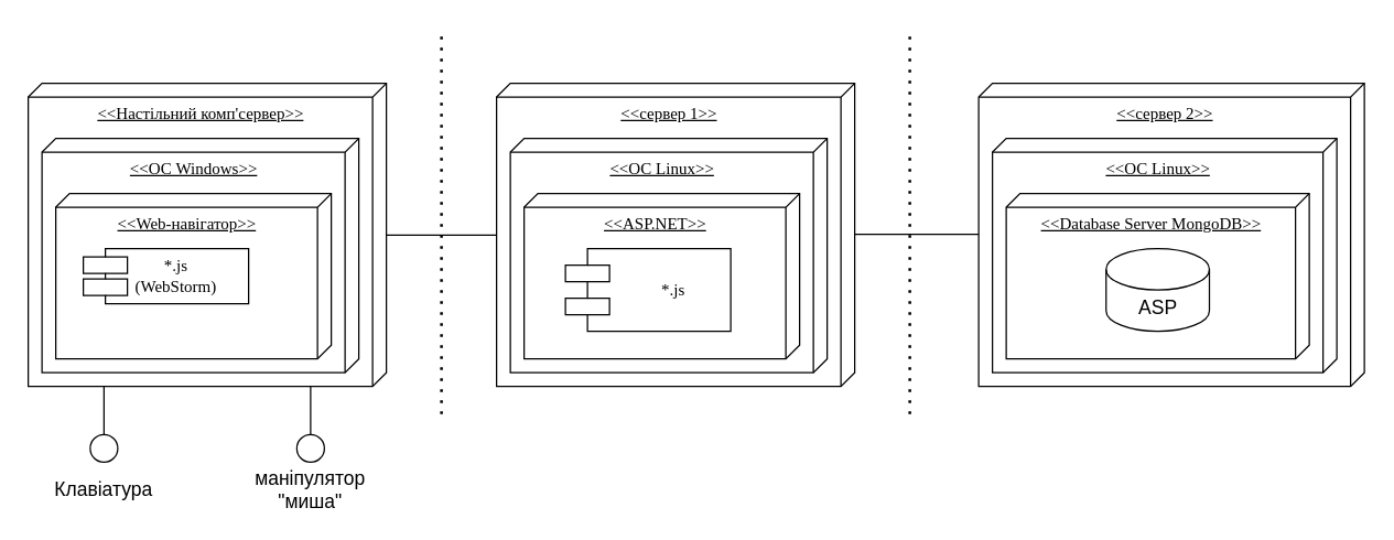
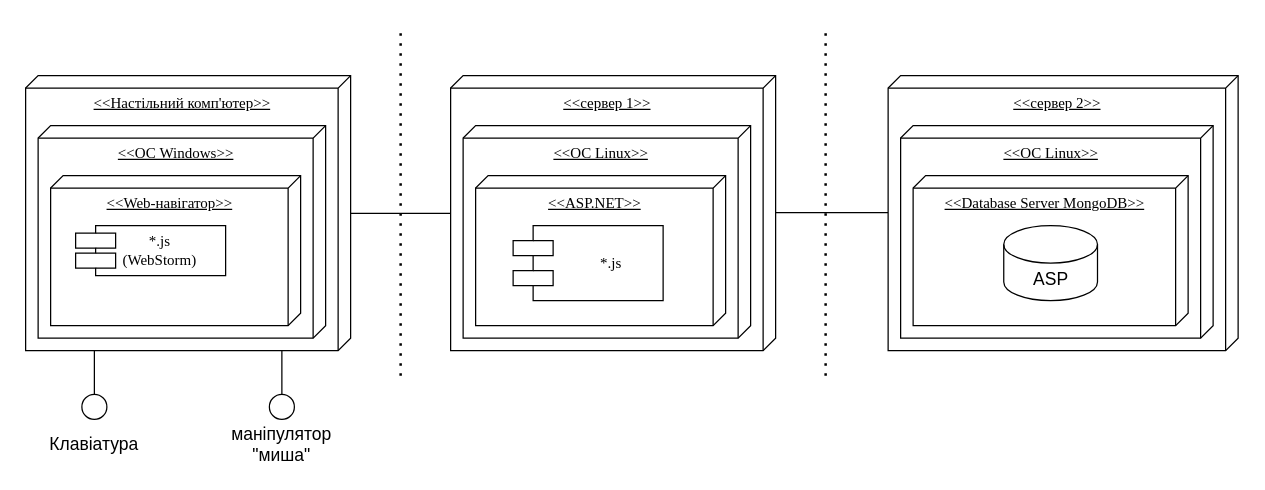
- <mxCell id="5" value="&amp;lt;&amp;lt;Настільний комп'сервер&amp;gt;&amp;gt;" style="verticalAlign=top;align=center;spacingTop=8;spacingLeft=2;spacingRight=12;shape=cube;size=10;direction=south;fontStyle=4;html=1;rounded=0;shadow=0;comic=0;labelBackgroundColor=none;strokeWidth=1;fontFamily=Verdana;fontSize=12" vertex="1" parent="4"><mxGeometry width="260" height="220" as="geometry" /></mxCell>
+ <mxCell id="5" value="&amp;lt;&amp;lt;Настільний комп'ютер&amp;gt;&amp;gt;" style="verticalAlign=top;align=center;spacingTop=8;spacingLeft=2;spacingRight=12;shape=cube;size=10;direction=south;fontStyle=4;html=1;rounded=0;shadow=0;comic=0;labelBackgroundColor=none;strokeWidth=1;fontFamily=Verdana;fontSize=12" vertex="1" parent="4"><mxGeometry width="260" height="220" as="geometry" /></mxCell>
